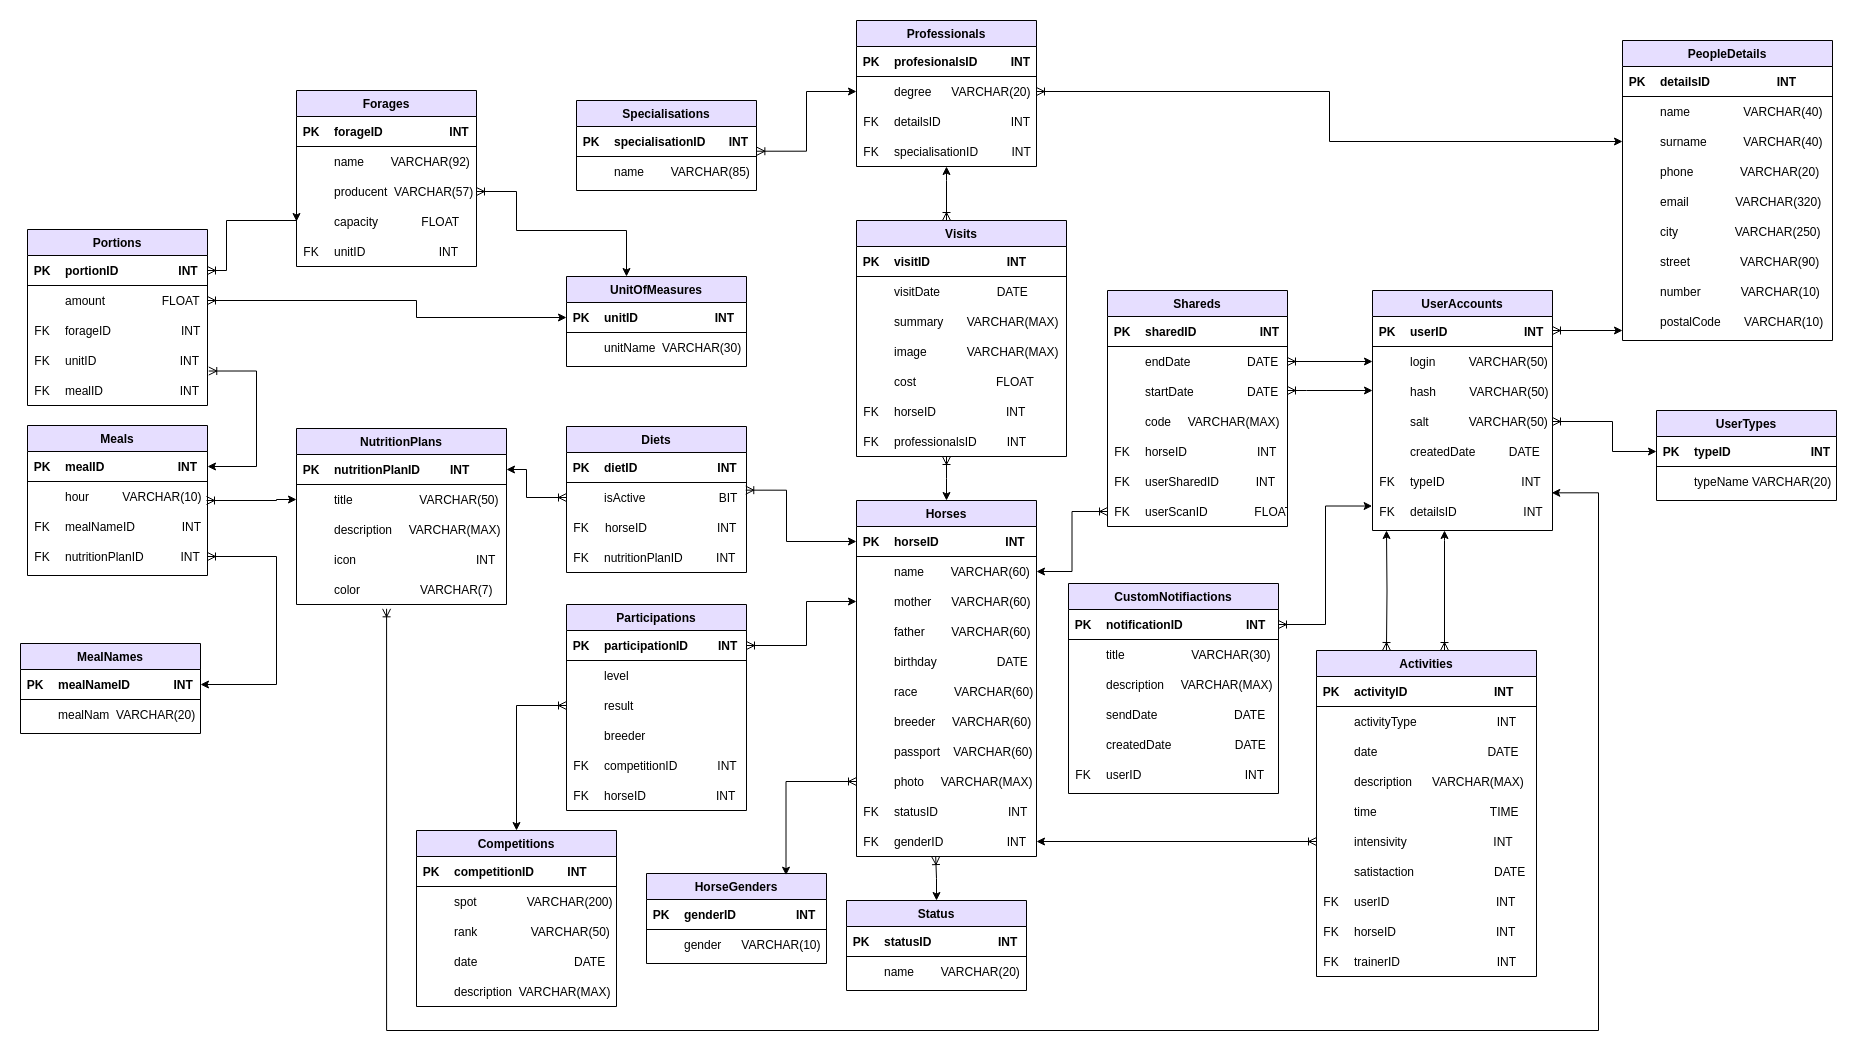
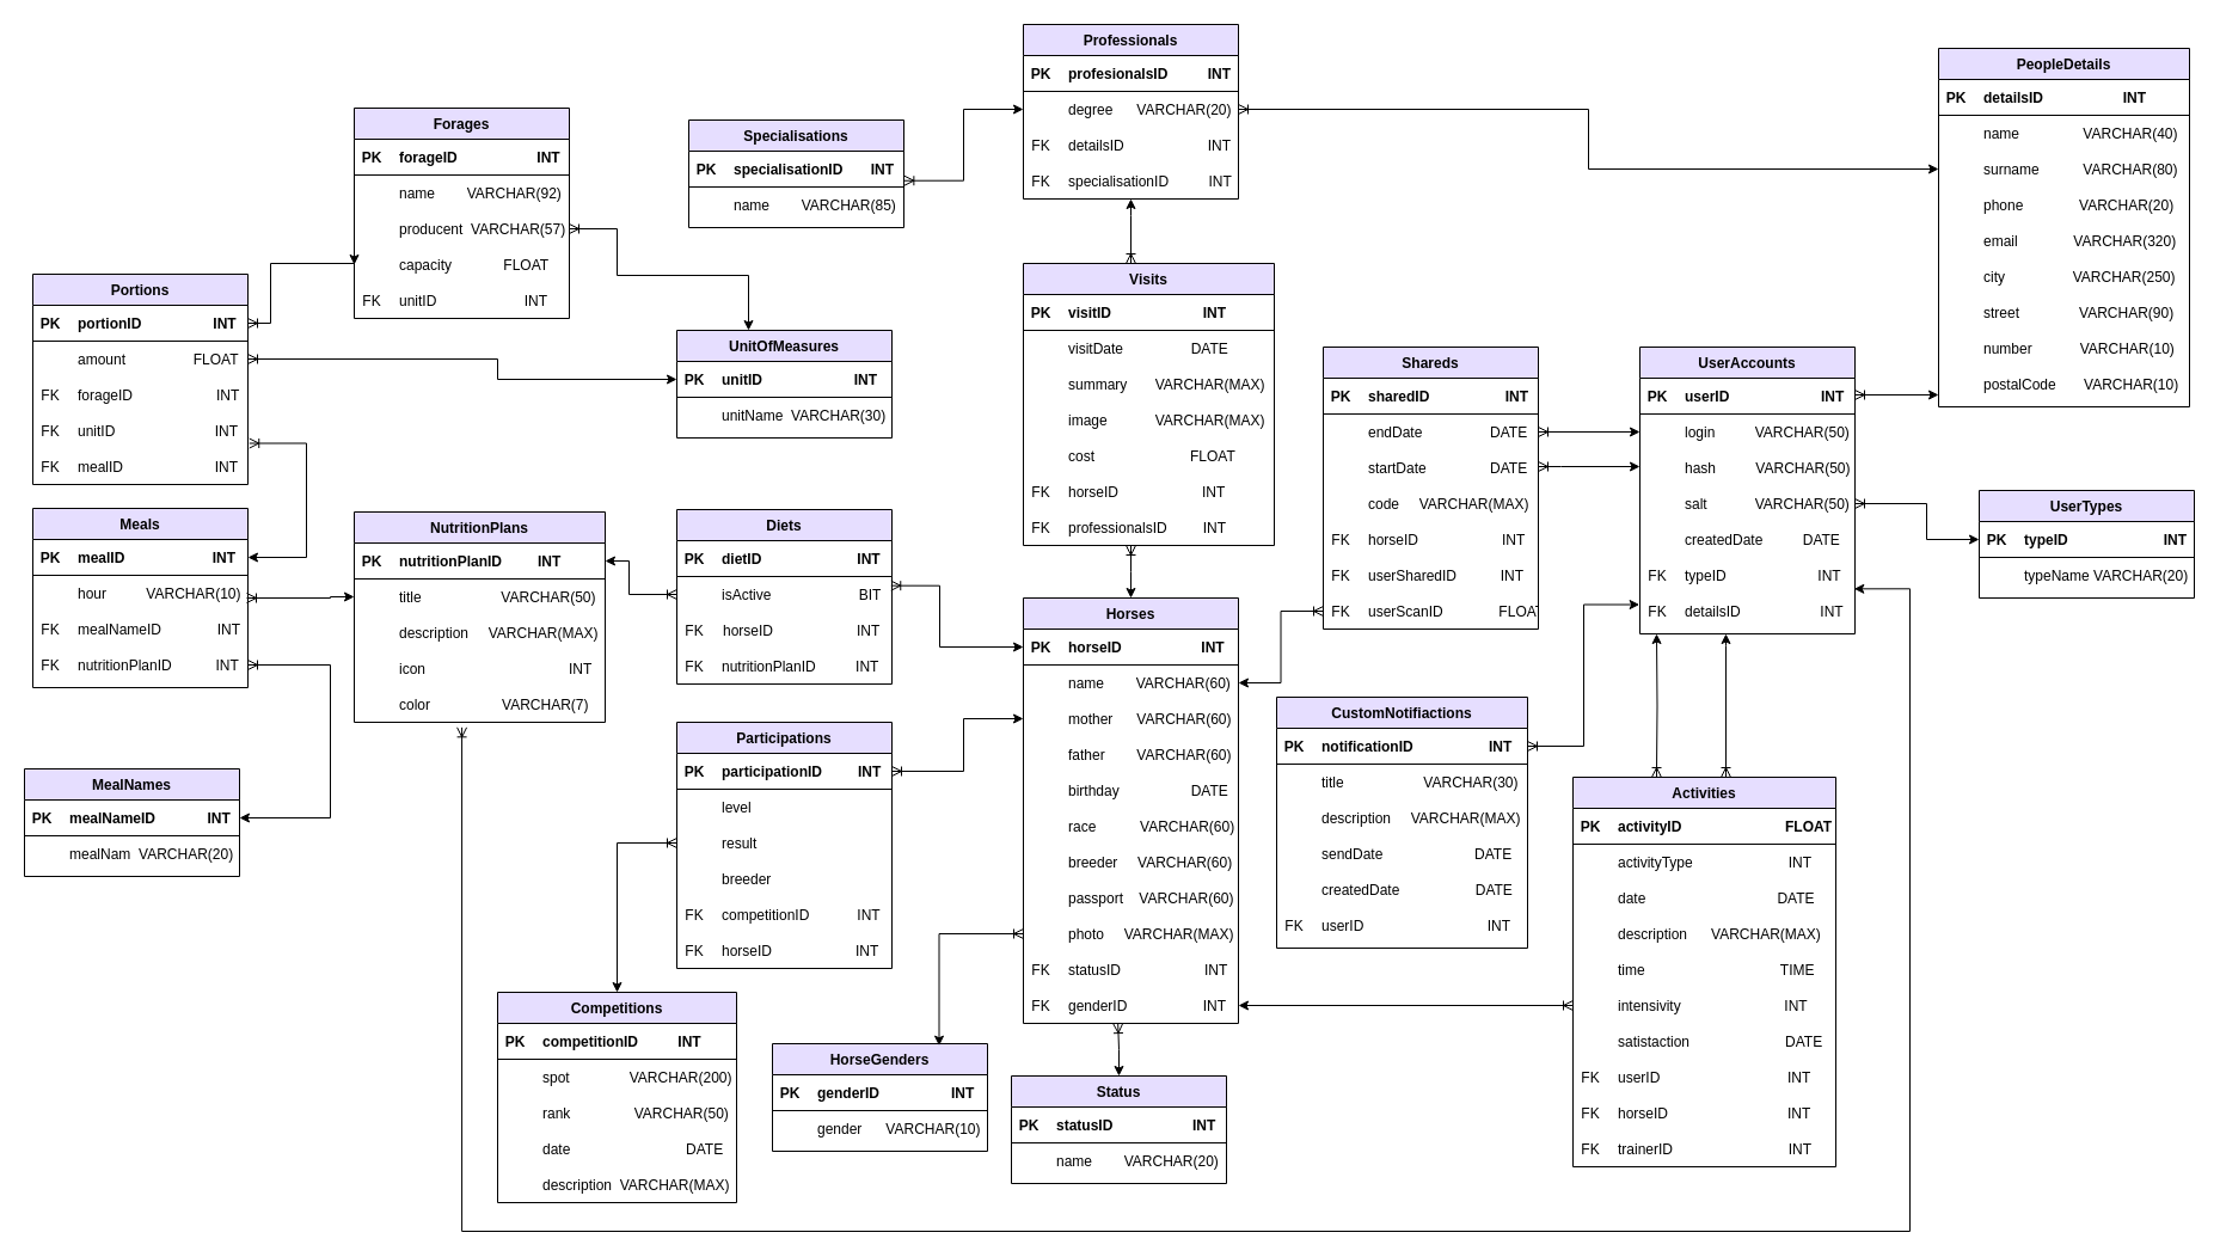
- <mxCell id="180" value="surname           VARCHAR(40)" style="shape=partialRectangle;connectable=0;fillColor=none;top=0;left=0;bottom=0;right=0;align=left;spacingLeft=6;overflow=hidden;strokeColor=#000000;" parent="178" vertex="1"><mxGeometry x="30" width="180" height="30" as="geometry"><mxRectangle width="150" height="30" as="alternateBounds" /></mxGeometry></mxCell>
+ <mxCell id="180" value="surname           VARCHAR(80)" style="shape=partialRectangle;connectable=0;fillColor=none;top=0;left=0;bottom=0;right=0;align=left;spacingLeft=6;overflow=hidden;strokeColor=#000000;" parent="178" vertex="1"><mxGeometry x="30" width="180" height="30" as="geometry"><mxRectangle width="150" height="30" as="alternateBounds" /></mxGeometry></mxCell>
- <mxCell id="143" value="activityID                          INT" style="shape=partialRectangle;connectable=0;fillColor=none;top=0;left=0;bottom=0;right=0;align=left;spacingLeft=6;fontStyle=1;overflow=hidden;strokeColor=#000000;" parent="141" vertex="1"><mxGeometry x="30" width="190" height="30" as="geometry"><mxRectangle width="150" height="30" as="alternateBounds" /></mxGeometry></mxCell>
+ <mxCell id="143" value="activityID                          FLOAT" style="shape=partialRectangle;connectable=0;fillColor=none;top=0;left=0;bottom=0;right=0;align=left;spacingLeft=6;fontStyle=1;overflow=hidden;strokeColor=#000000;" parent="141" vertex="1"><mxGeometry x="30" width="190" height="30" as="geometry"><mxRectangle width="150" height="30" as="alternateBounds" /></mxGeometry></mxCell>
